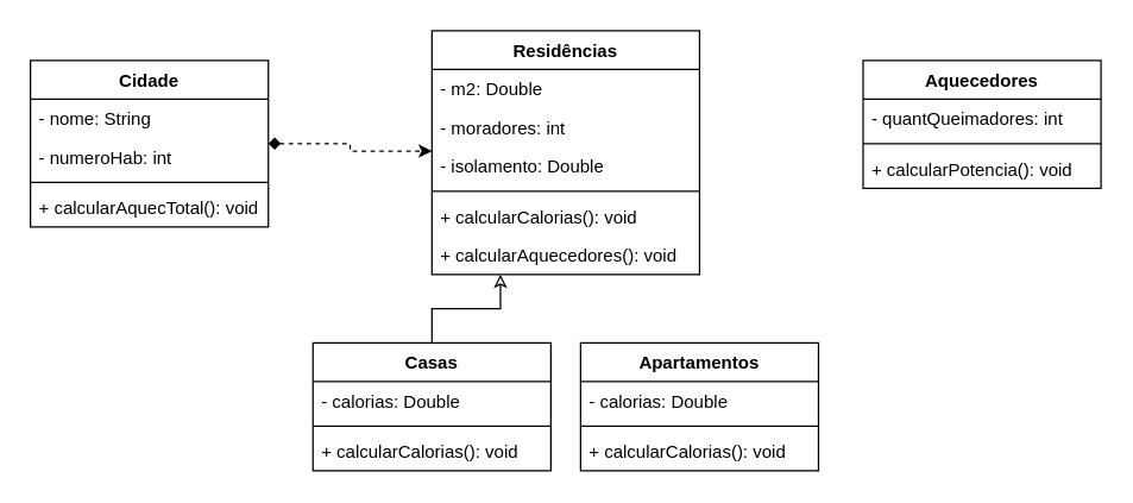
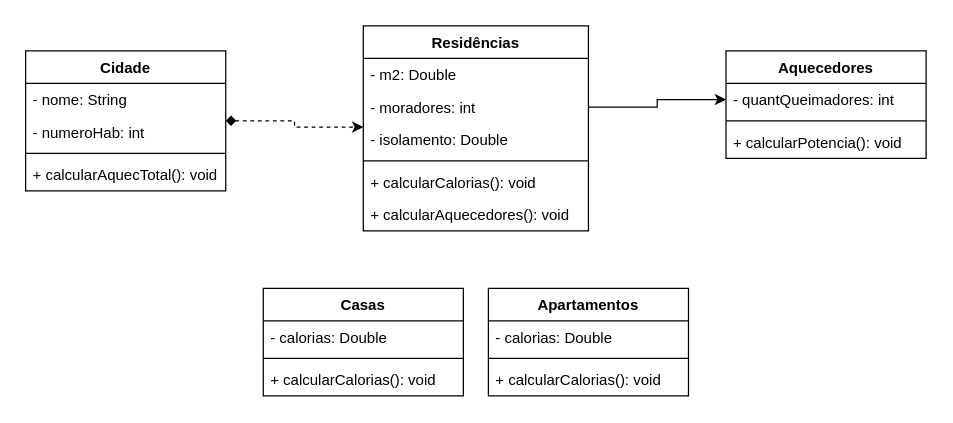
+ <mxCell id="28" style="edgeStyle=orthogonalEdgeStyle;rounded=0;orthogonalLoop=1;jettySize=auto;html=1;exitX=1;exitY=0.5;exitDx=0;exitDy=0;entryX=0;entryY=0.5;entryDx=0;entryDy=0;" edge="1" parent="1" source="4" target="19"><mxGeometry relative="1" as="geometry"><mxPoint x="550" y="79" as="targetPoint" /></mxGeometry></mxCell>
- <mxCell id="9" style="edgeStyle=orthogonalEdgeStyle;rounded=0;orthogonalLoop=1;jettySize=auto;html=1;entryX=0.256;entryY=1;entryDx=0;entryDy=0;entryPerimeter=0;endArrow=classic;endFill=0;exitX=0.5;exitY=0;exitDx=0;exitDy=0;" edge="1" parent="1" source="10" target="8"><mxGeometry relative="1" as="geometry"><mxPoint x="290" y="230" as="sourcePoint" /></mxGeometry></mxCell>
